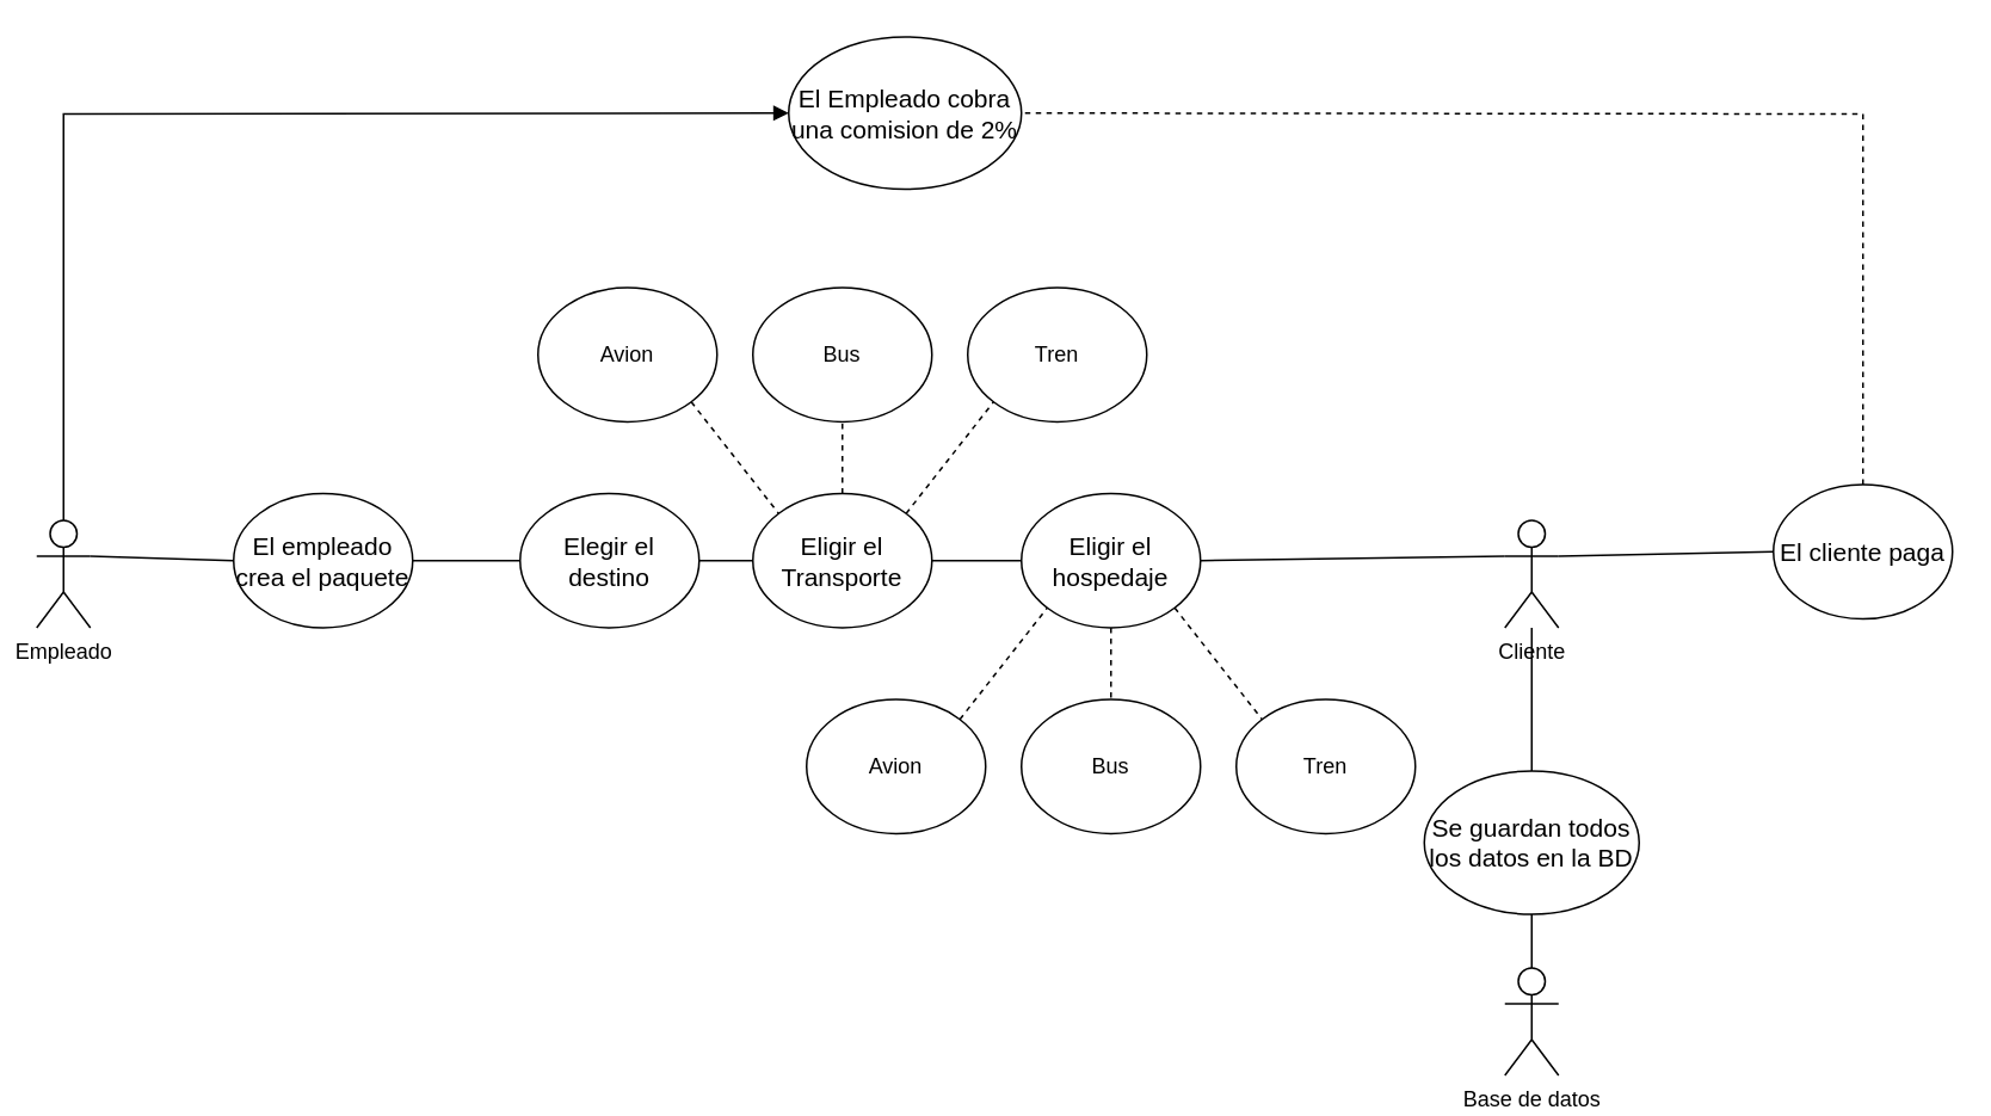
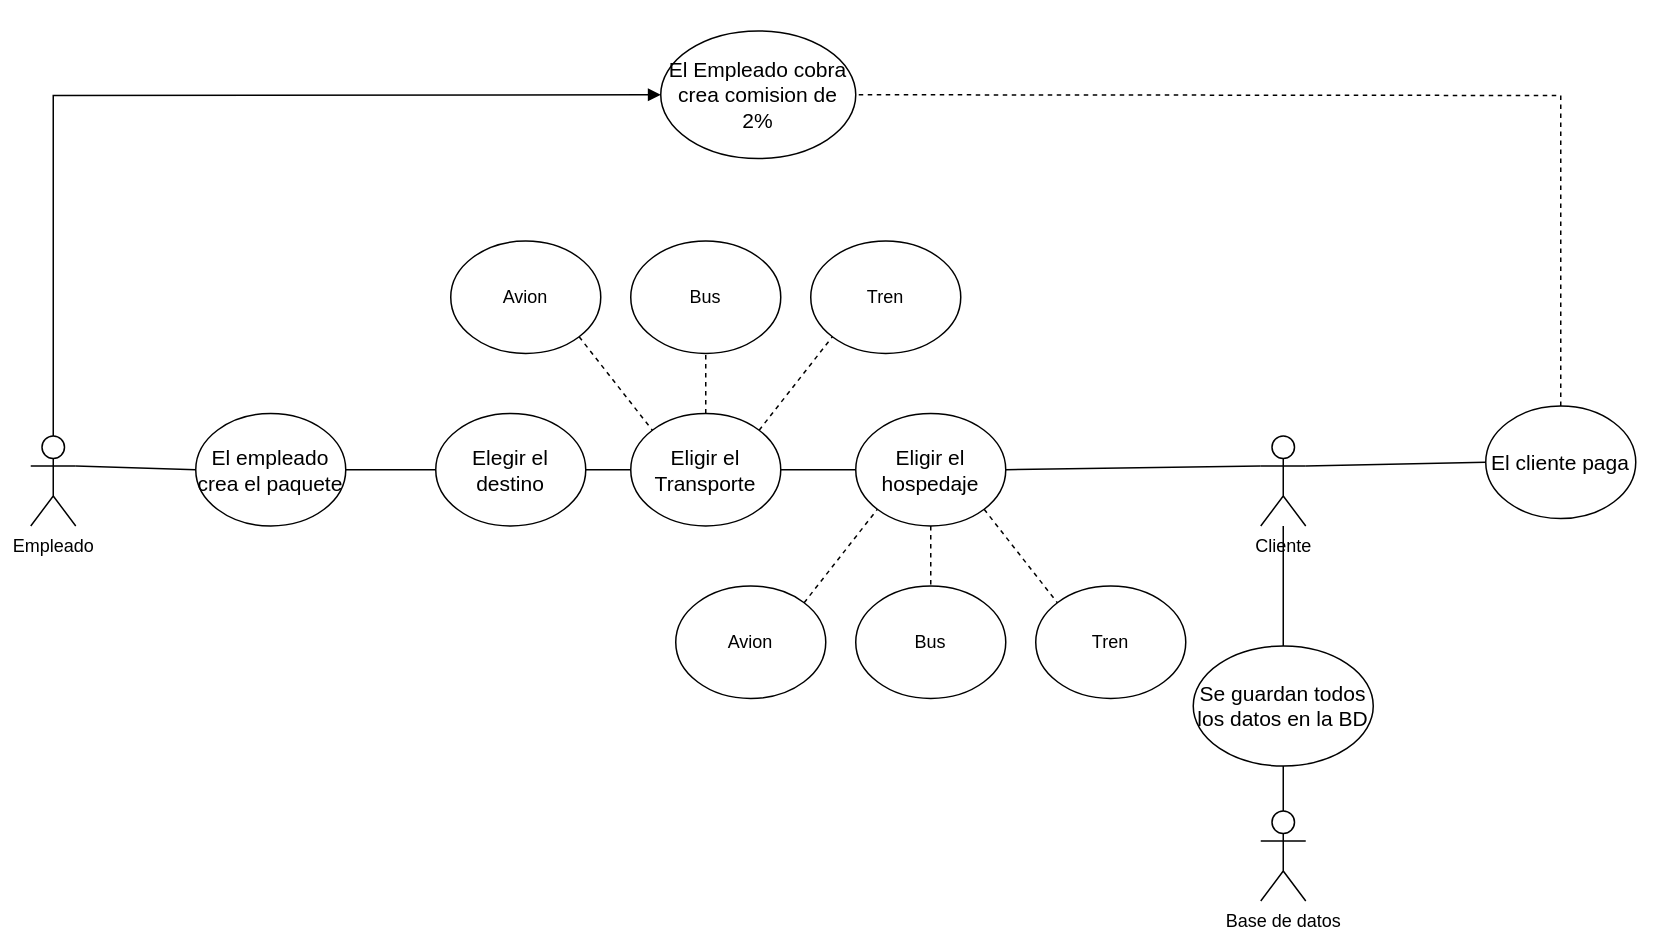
- <mxCell id="31" value="&lt;font style=&quot;font-size: 14px;&quot;&gt;El Empleado cobra una comision de 2%&lt;/font&gt;" style="ellipse;whiteSpace=wrap;html=1;" vertex="1" parent="1"><mxGeometry x="440" y="20" width="130" height="85" as="geometry" /></mxCell>
+ <mxCell id="31" value="&lt;font style=&quot;font-size: 14px;&quot;&gt;El Empleado cobra crea comision de 2%&lt;/font&gt;" style="ellipse;whiteSpace=wrap;html=1;" vertex="1" parent="1"><mxGeometry x="440" y="20" width="130" height="85" as="geometry" /></mxCell>
